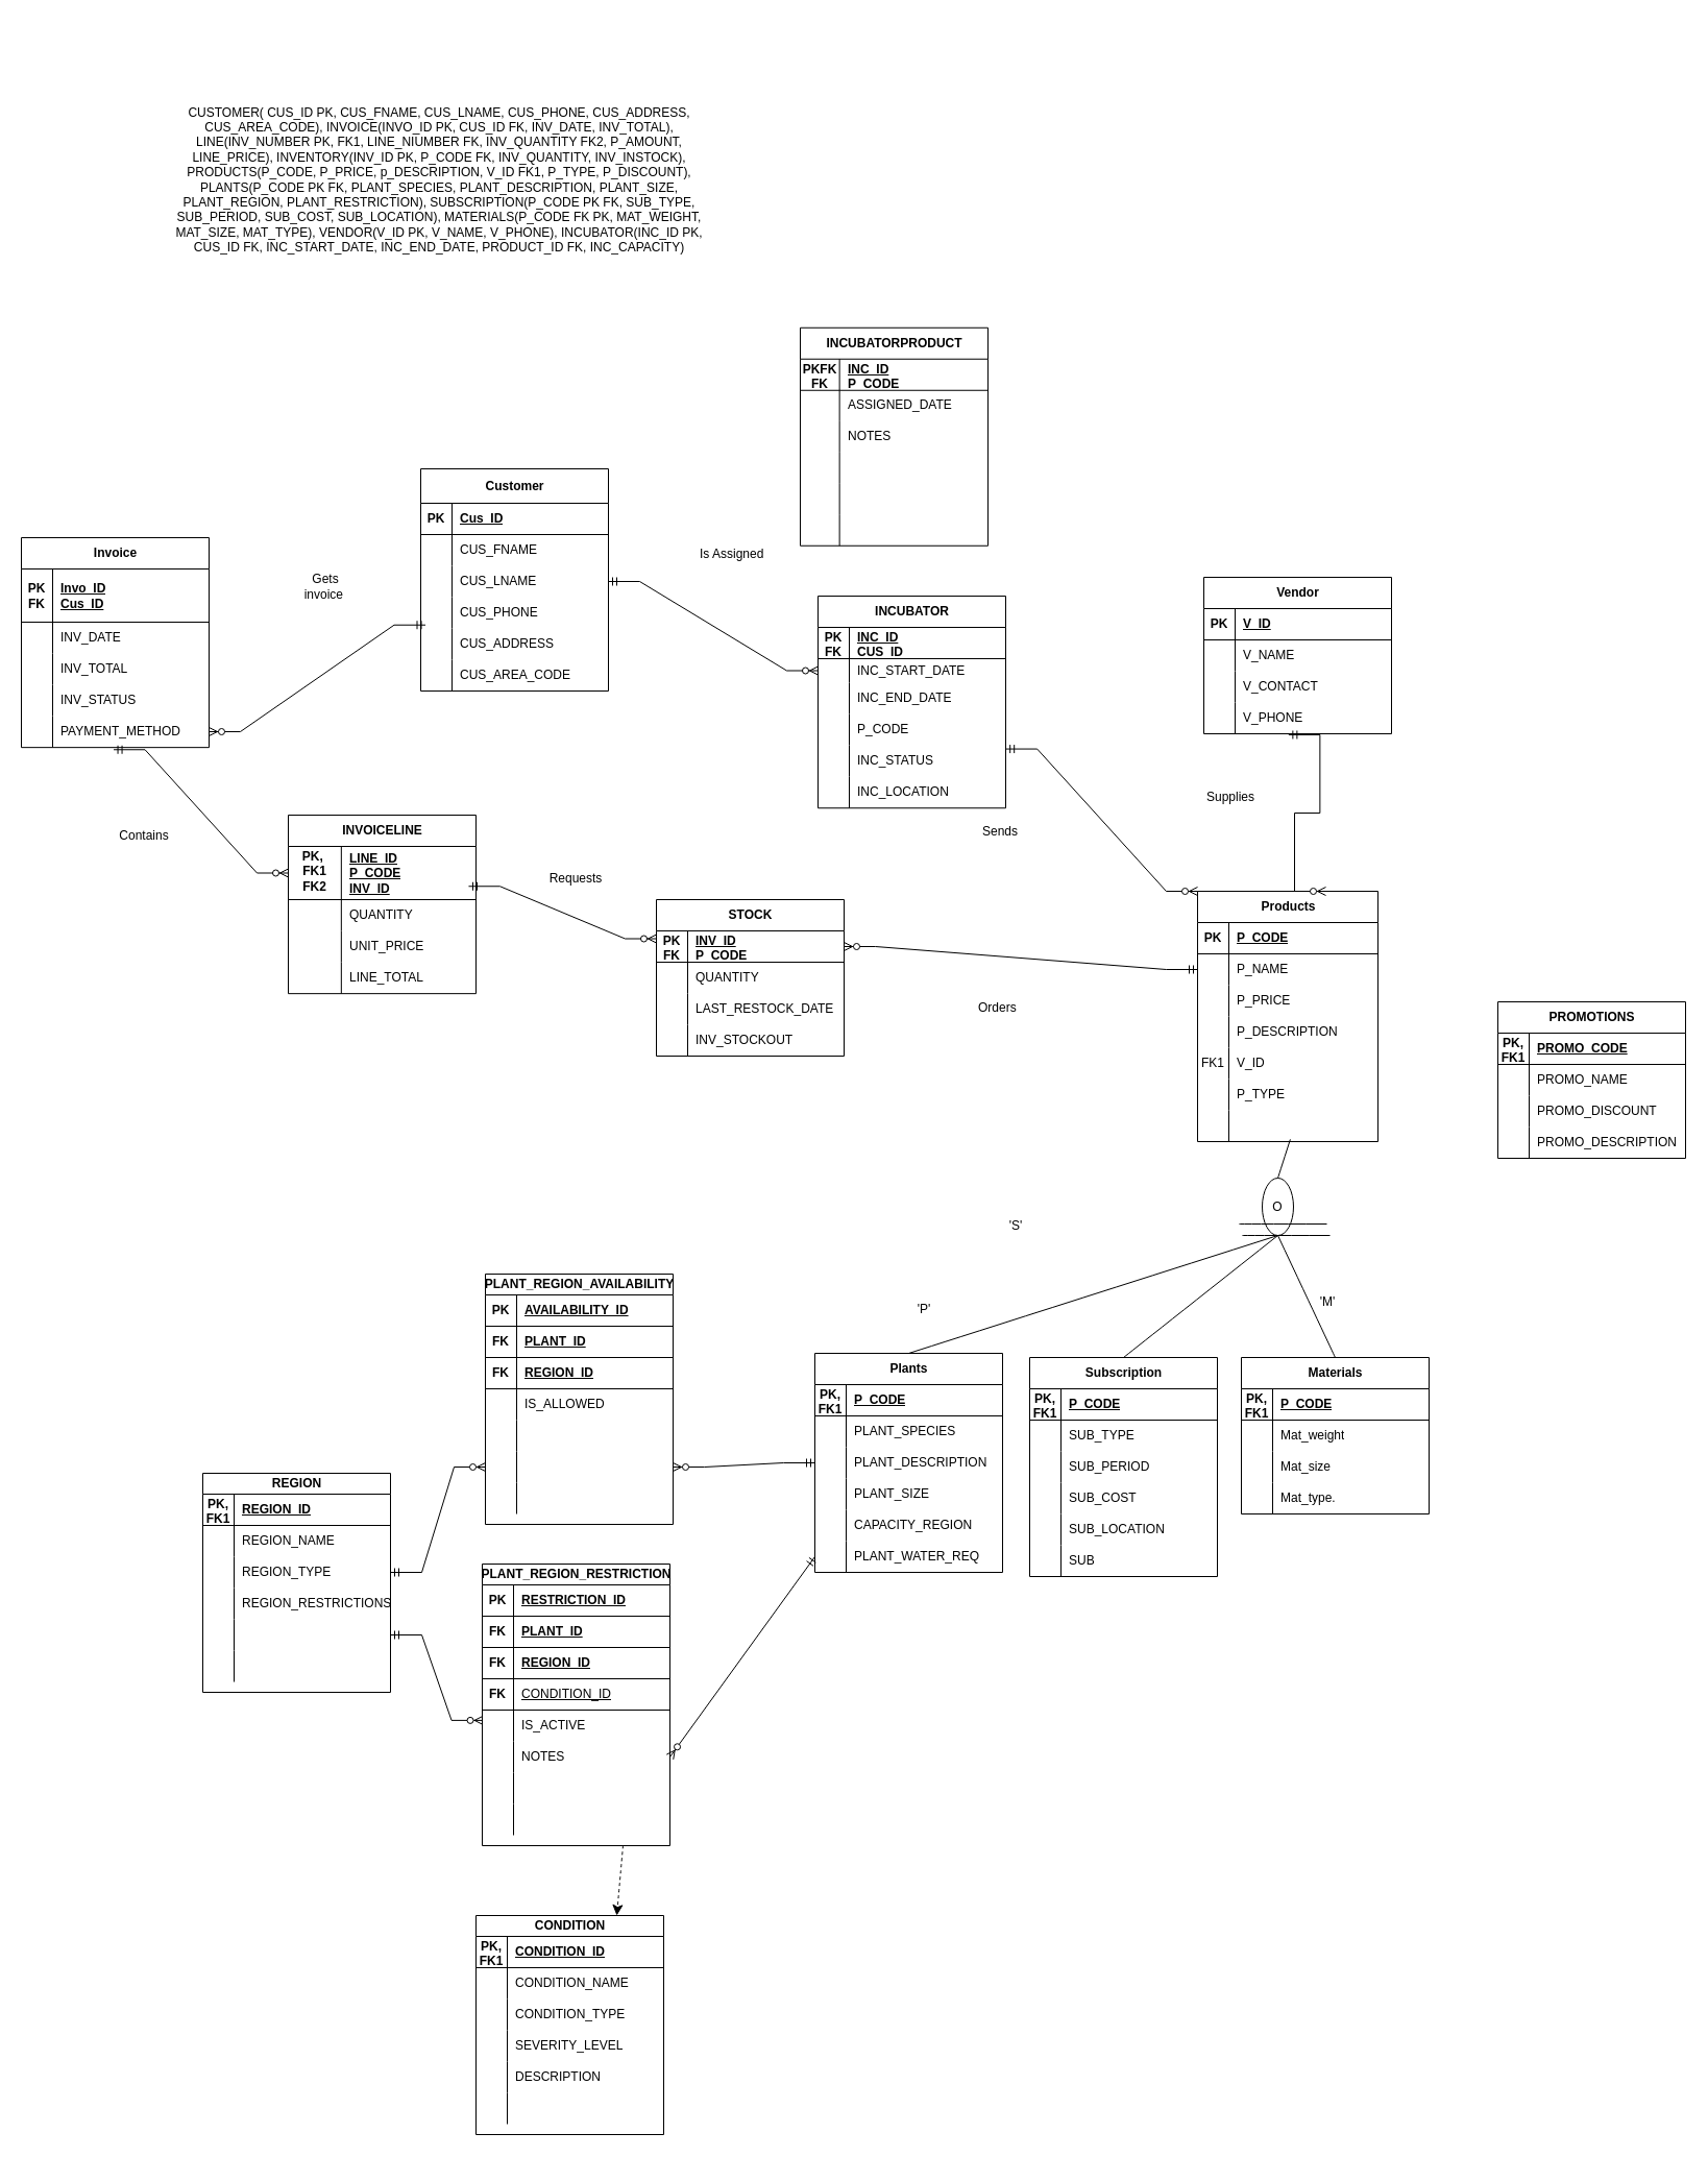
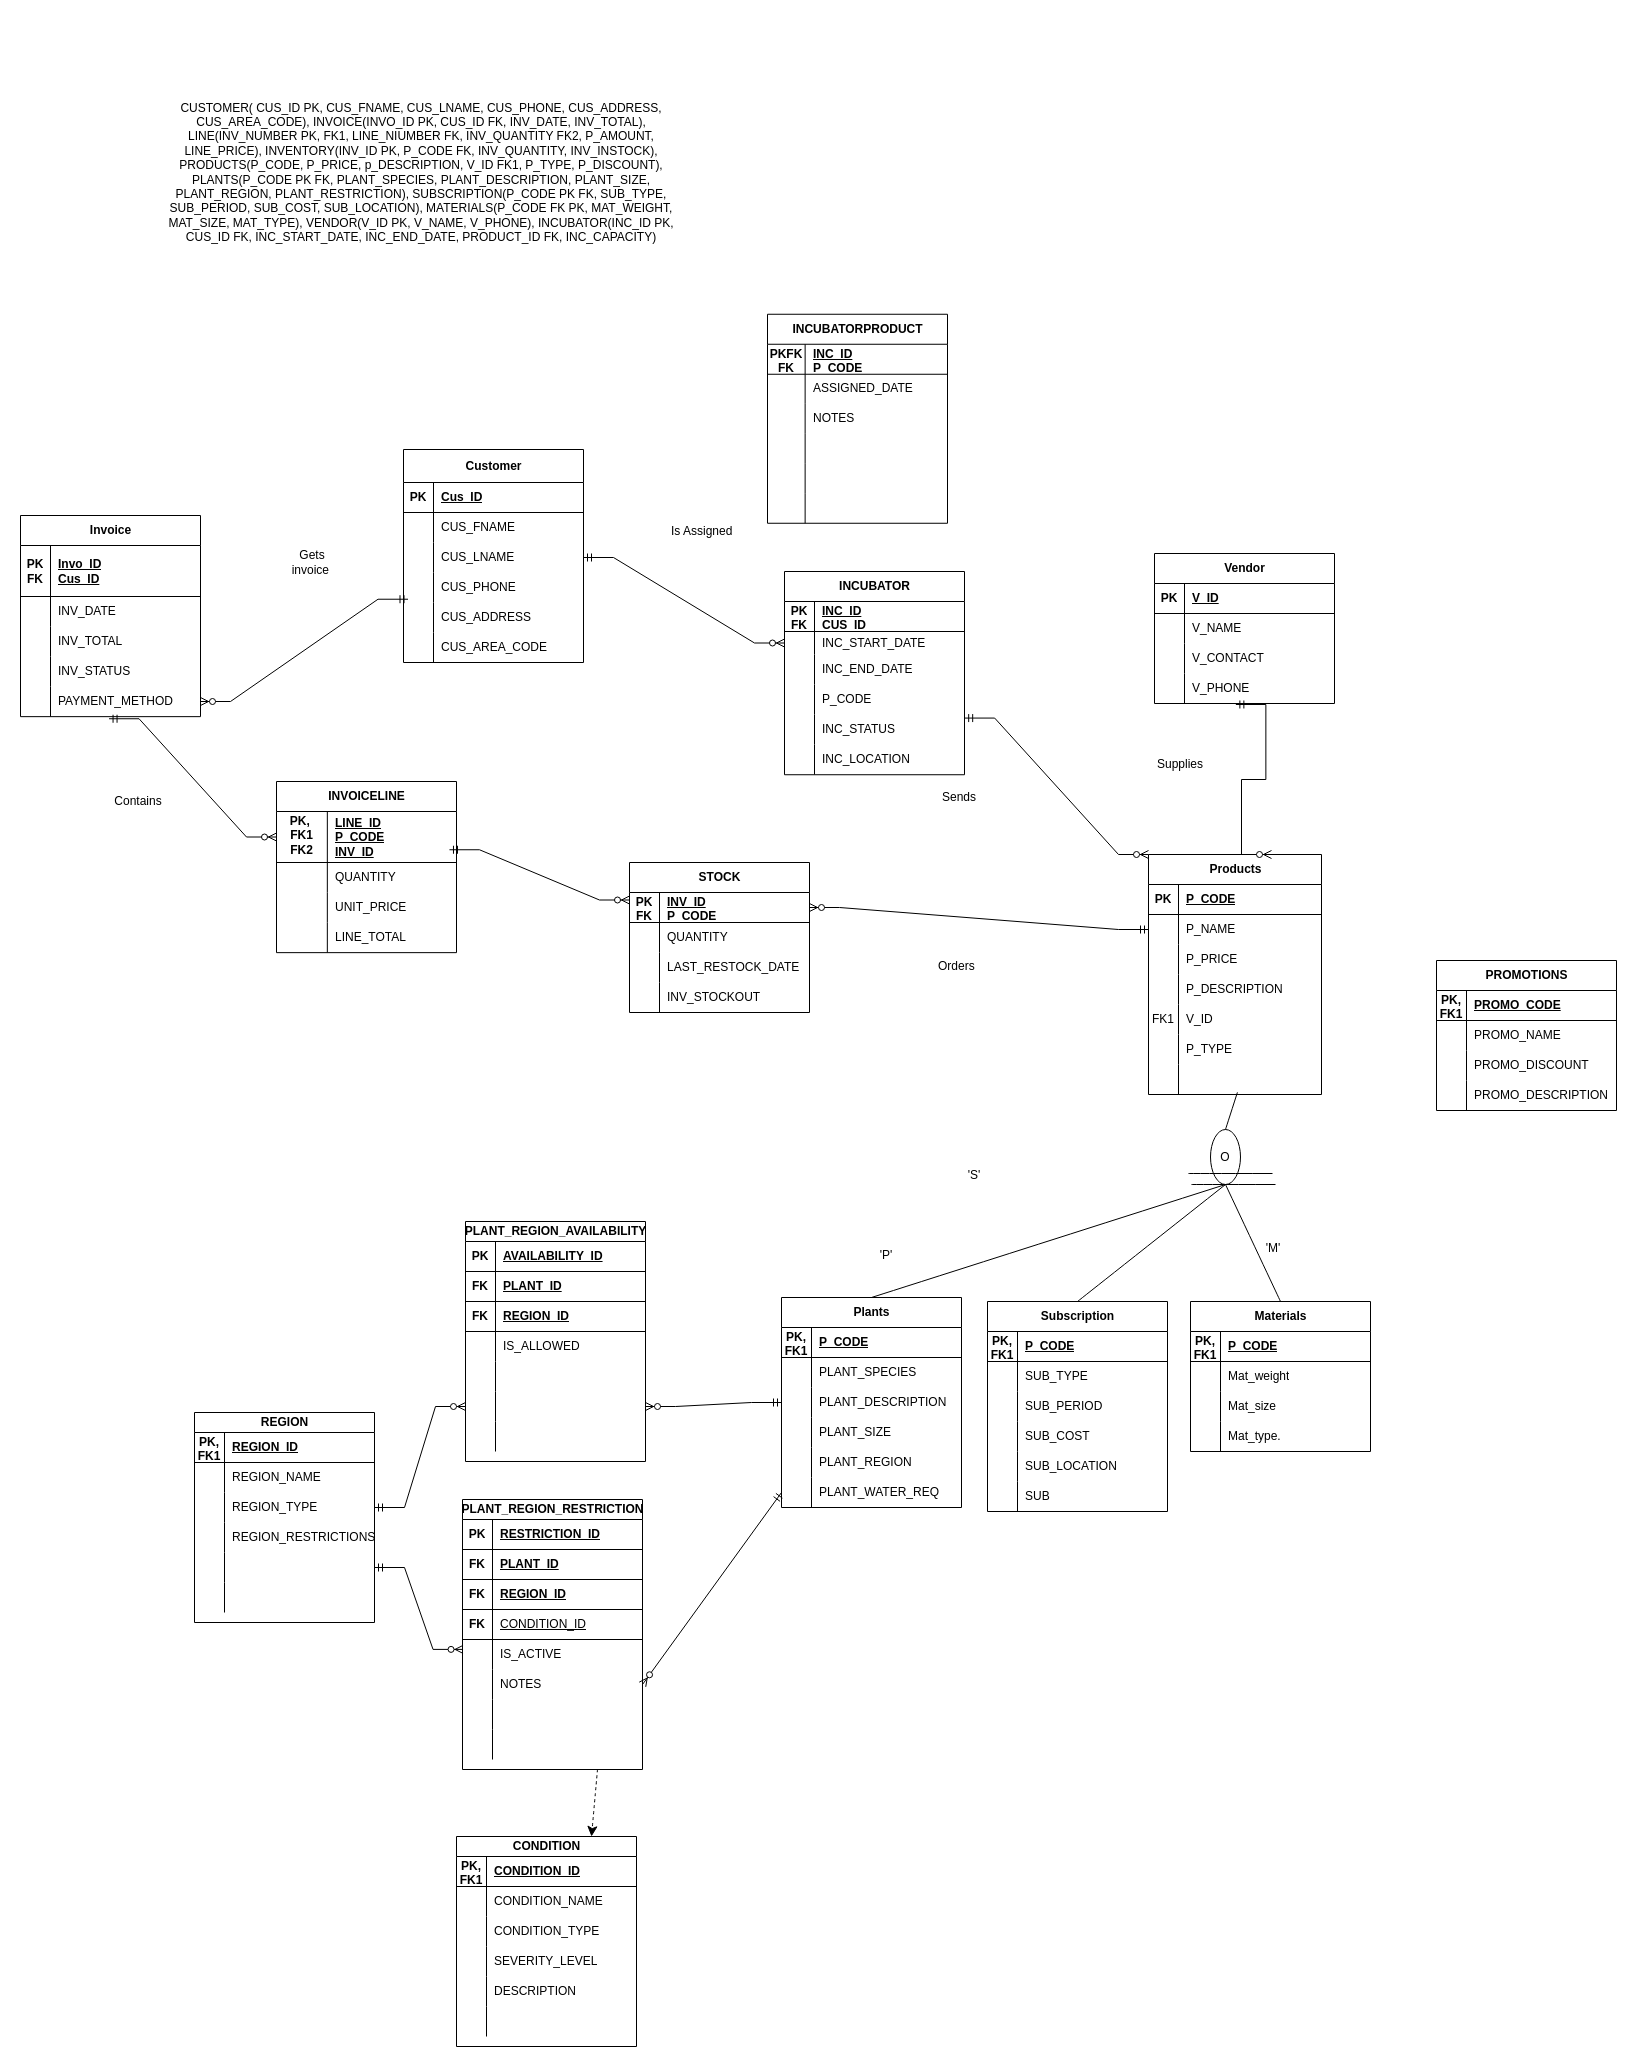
- <mxCell id="186" value="Requests" style="text;html=1;align=center;verticalAlign=middle;whiteSpace=wrap;rounded=0;" parent="1" vertex="1"><mxGeometry x="522" y="827" width="60" height="30" as="geometry" /></mxCell>
- <mxCell id="100" value="CAPACITY_REGION" style="shape=partialRectangle;connectable=0;fillColor=none;top=0;left=0;bottom=0;right=0;align=left;spacingLeft=6;overflow=hidden;whiteSpace=wrap;html=1;" parent="98" vertex="1"><mxGeometry x="30" width="150" height="30" as="geometry"><mxRectangle width="150" height="30" as="alternateBounds" /></mxGeometry></mxCell>
+ <mxCell id="100" value="PLANT_REGION" style="shape=partialRectangle;connectable=0;fillColor=none;top=0;left=0;bottom=0;right=0;align=left;spacingLeft=6;overflow=hidden;whiteSpace=wrap;html=1;" parent="98" vertex="1"><mxGeometry x="30" width="150" height="30" as="geometry"><mxRectangle width="150" height="30" as="alternateBounds" /></mxGeometry></mxCell>
